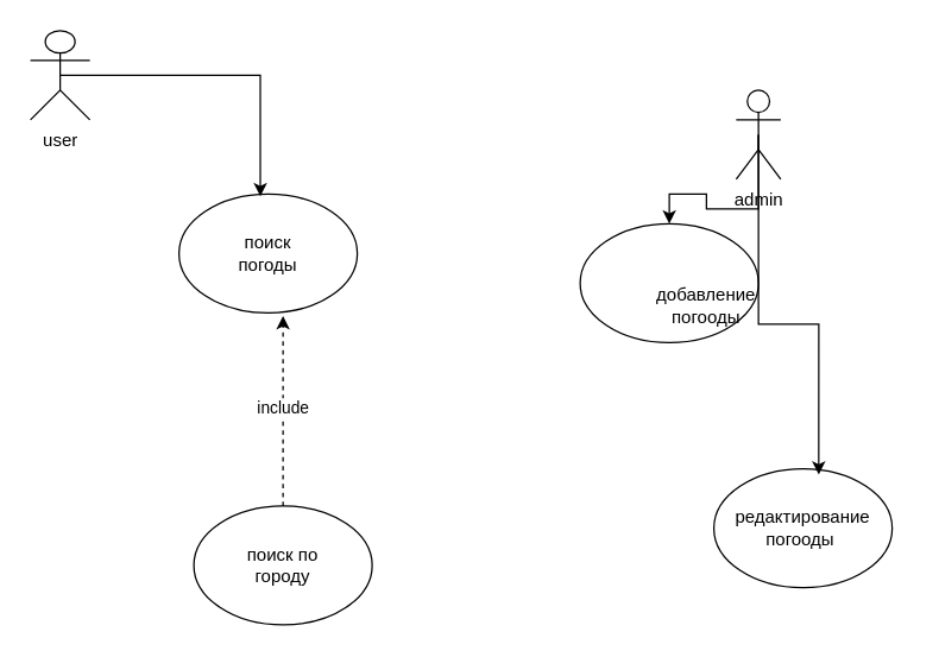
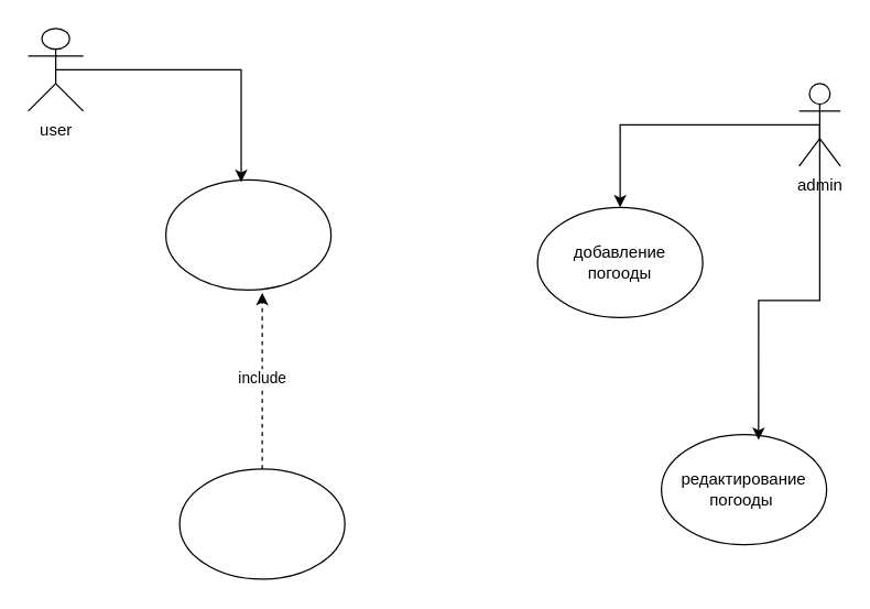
- <mxCell id="5" value="admin" style="shape=umlActor;verticalLabelPosition=bottom;verticalAlign=top;html=1;outlineConnect=0;" vertex="1" parent="1"><mxGeometry x="495" y="60" width="30" height="60" as="geometry" /></mxCell>
+ <mxCell id="5" value="admin" style="shape=umlActor;verticalLabelPosition=bottom;verticalAlign=top;html=1;outlineConnect=0;" vertex="1" parent="1"><mxGeometry x="580" y="60" width="30" height="60" as="geometry" /></mxCell>
- <mxCell id="10" value="поиск погоды" style="text;html=1;align=center;verticalAlign=middle;whiteSpace=wrap;rounded=0;" vertex="1" parent="1"><mxGeometry x="150" y="155" width="60" height="30" as="geometry" /></mxCell>
- <mxCell id="15" value="добавление погооды" style="text;html=1;align=center;verticalAlign=middle;whiteSpace=wrap;rounded=0;" vertex="1" parent="1"><mxGeometry x="445" y="190" width="60" height="30" as="geometry" /></mxCell>
+ <mxCell id="15" value="добавление погооды" style="text;html=1;align=center;verticalAlign=middle;whiteSpace=wrap;rounded=0;" vertex="1" parent="1"><mxGeometry x="420" y="175" width="60" height="30" as="geometry" /></mxCell>
- <mxCell id="11" value="поиск по городу" style="text;html=1;align=center;verticalAlign=middle;whiteSpace=wrap;rounded=0;" vertex="1" parent="1"><mxGeometry x="160" y="365" width="60" height="30" as="geometry" /></mxCell>
